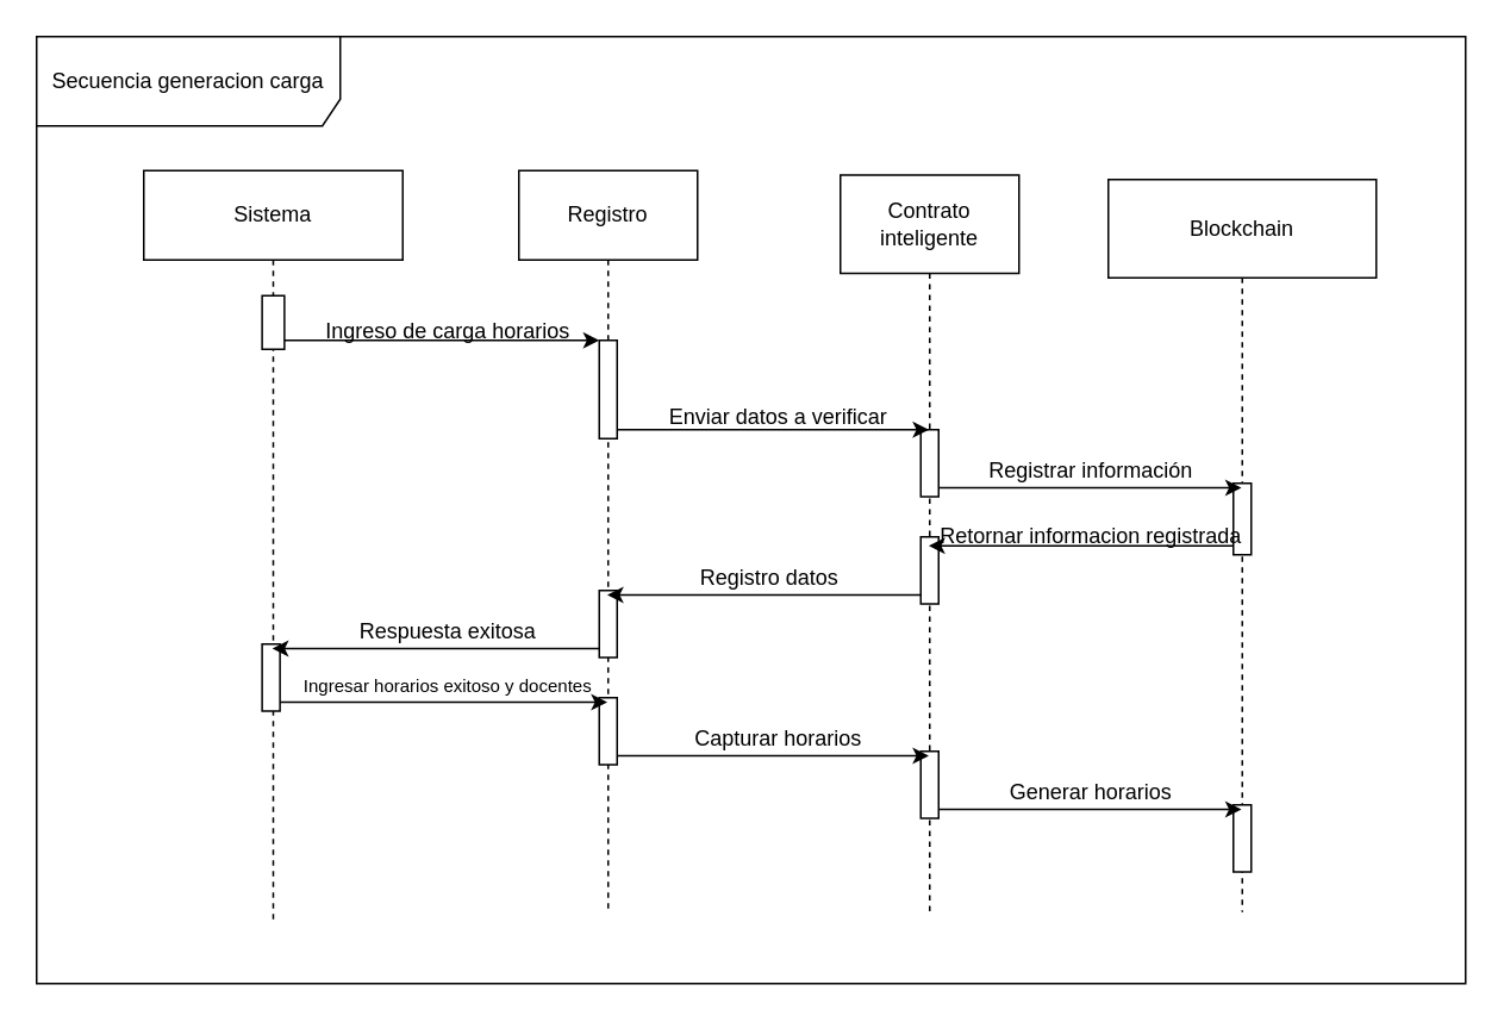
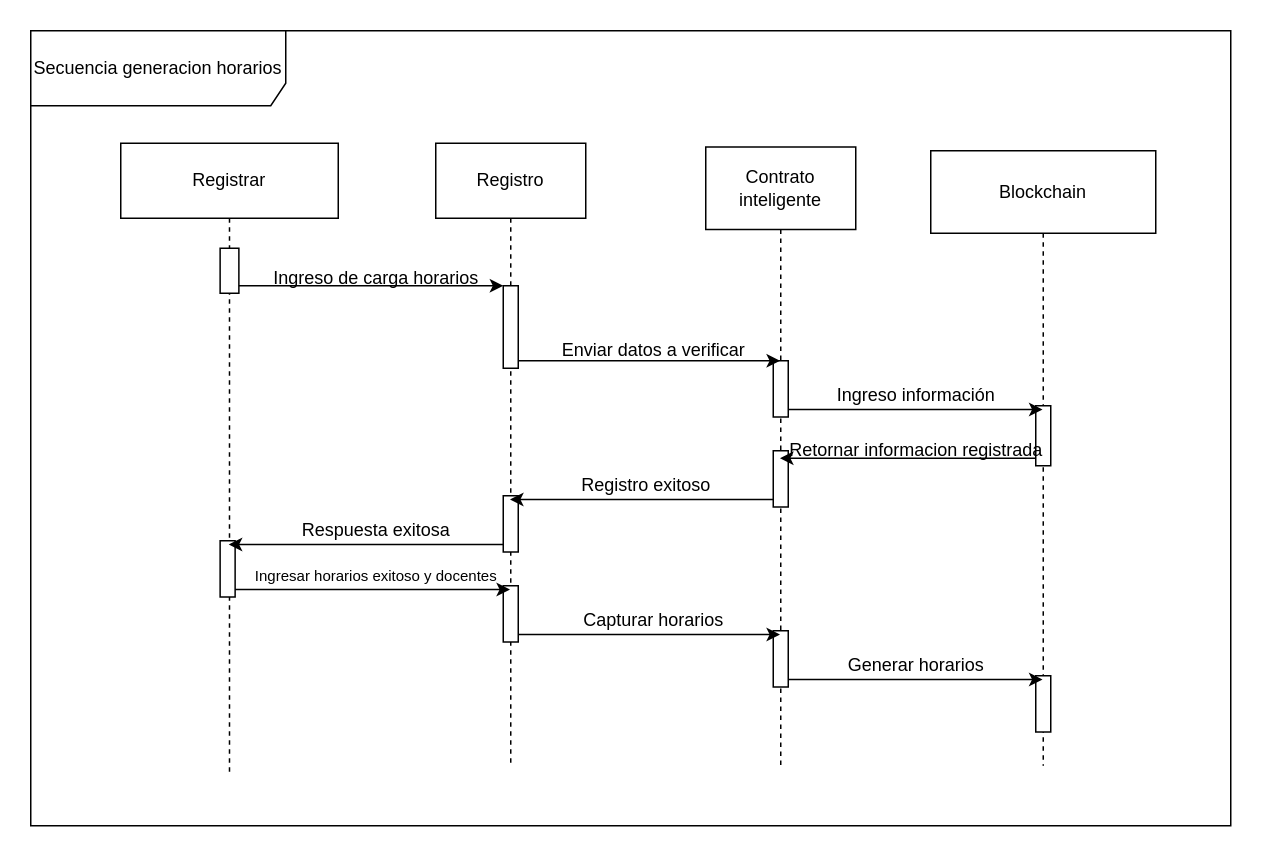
- <mxCell id="2" value="Secuencia generacion carga" style="shape=umlFrame;whiteSpace=wrap;html=1;pointerEvents=0;recursiveResize=0;container=1;collapsible=0;width=170;height=50;" vertex="1" parent="1"><mxGeometry x="20" y="20" width="800" height="530" as="geometry" /></mxCell>
+ <mxCell id="2" value="Secuencia generacion horarios" style="shape=umlFrame;whiteSpace=wrap;html=1;pointerEvents=0;recursiveResize=0;container=1;collapsible=0;width=170;height=50;" vertex="1" parent="1"><mxGeometry x="20" y="20" width="800" height="530" as="geometry" /></mxCell>
- <mxCell id="3" value="Sistema" style="shape=umlLifeline;perimeter=lifelinePerimeter;whiteSpace=wrap;html=1;container=1;dropTarget=0;collapsible=0;recursiveResize=0;outlineConnect=0;portConstraint=eastwest;newEdgeStyle={&quot;edgeStyle&quot;:&quot;elbowEdgeStyle&quot;,&quot;elbow&quot;:&quot;vertical&quot;,&quot;curved&quot;:0,&quot;rounded&quot;:0};size=50;" vertex="1" parent="2"><mxGeometry x="60" y="75" width="145" height="420" as="geometry" /></mxCell>
+ <mxCell id="3" value="Registrar" style="shape=umlLifeline;perimeter=lifelinePerimeter;whiteSpace=wrap;html=1;container=1;dropTarget=0;collapsible=0;recursiveResize=0;outlineConnect=0;portConstraint=eastwest;newEdgeStyle={&quot;edgeStyle&quot;:&quot;elbowEdgeStyle&quot;,&quot;elbow&quot;:&quot;vertical&quot;,&quot;curved&quot;:0,&quot;rounded&quot;:0};size=50;" vertex="1" parent="2"><mxGeometry x="60" y="75" width="145" height="420" as="geometry" /></mxCell>
- <mxCell id="22" value="Registrar información" style="text;html=1;align=center;verticalAlign=middle;resizable=0;points=[];autosize=1;strokeColor=none;fillColor=none;" vertex="1" parent="2"><mxGeometry x="520" y="228" width="140" height="30" as="geometry" /></mxCell>
+ <mxCell id="22" value="Ingreso información" style="text;html=1;align=center;verticalAlign=middle;resizable=0;points=[];autosize=1;strokeColor=none;fillColor=none;" vertex="1" parent="2"><mxGeometry x="520" y="228" width="140" height="30" as="geometry" /></mxCell>
- <mxCell id="26" value="Registro datos" style="text;html=1;align=center;verticalAlign=middle;resizable=0;points=[];autosize=1;strokeColor=none;fillColor=none;" vertex="1" parent="2"><mxGeometry x="355" y="288" width="110" height="30" as="geometry" /></mxCell>
+ <mxCell id="26" value="Registro exitoso" style="text;html=1;align=center;verticalAlign=middle;resizable=0;points=[];autosize=1;strokeColor=none;fillColor=none;" vertex="1" parent="2"><mxGeometry x="355" y="288" width="110" height="30" as="geometry" /></mxCell>
